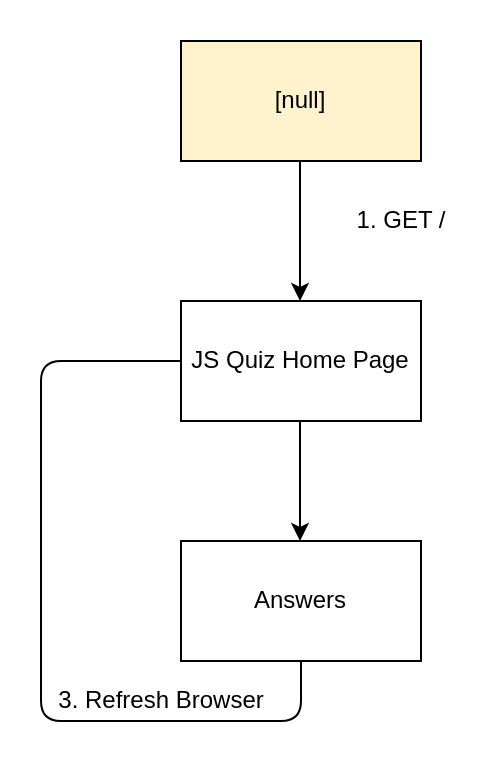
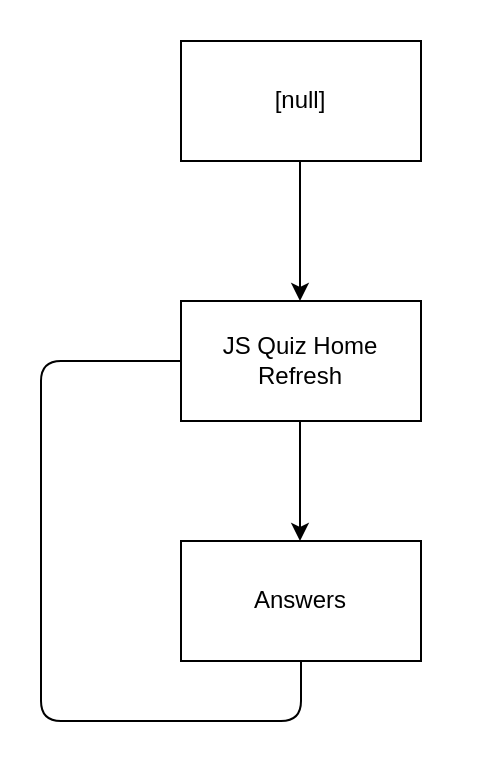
- <mxCell id="2" value="[null]" style="rounded=0;whiteSpace=wrap;html=1;fillColor=#fff2cc;" vertex="1" parent="1"><mxGeometry x="90" y="20" width="120" height="60" as="geometry" /></mxCell>
+ <mxCell id="2" value="[null]" style="rounded=0;whiteSpace=wrap;html=1;" vertex="1" parent="1"><mxGeometry x="90" y="20" width="120" height="60" as="geometry" /></mxCell>
- <mxCell id="6" value="1. GET /" style="text;html=1;align=center;verticalAlign=middle;resizable=0;points=[];autosize=1;" vertex="1" parent="1"><mxGeometry x="170" y="100" width="60" height="20" as="geometry" /></mxCell>
- <mxCell id="4" value="JS Quiz Home Page" style="rounded=0;whiteSpace=wrap;html=1;" vertex="1" parent="1"><mxGeometry x="90" y="150" width="120" height="60" as="geometry" /></mxCell>
+ <mxCell id="4" value="JS Quiz Home Refresh" style="rounded=0;whiteSpace=wrap;html=1;" vertex="1" parent="1"><mxGeometry x="90" y="150" width="120" height="60" as="geometry" /></mxCell>
- <mxCell id="8" value="3. Refresh Browser" style="text;html=1;align=center;verticalAlign=middle;resizable=0;points=[];autosize=1;" vertex="1" parent="1"><mxGeometry x="20" y="340" width="120" height="20" as="geometry" /></mxCell>
